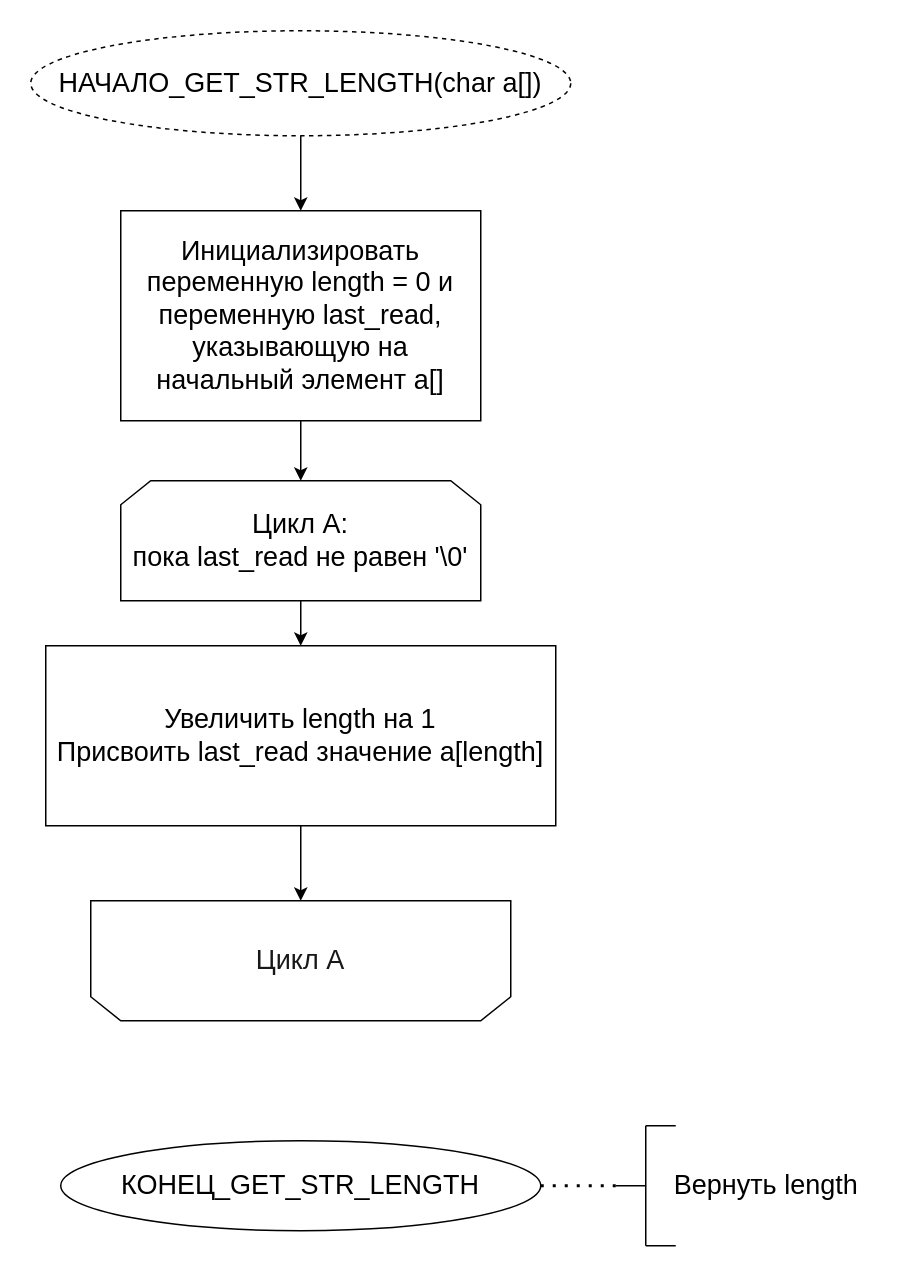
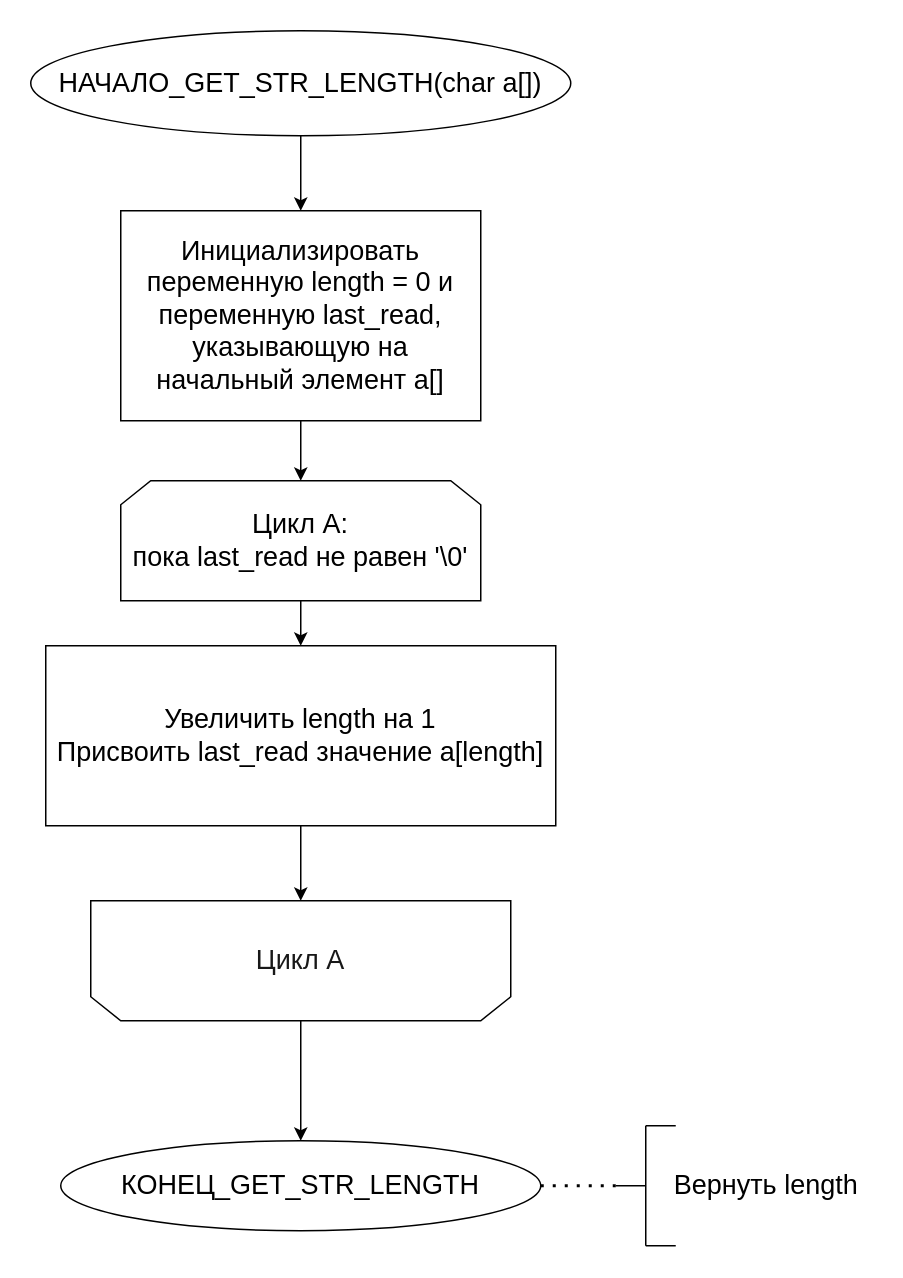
- <mxCell id="3" value="&lt;font style=&quot;font-size: 18px&quot;&gt;НАЧАЛО_GET_STR_LENGTH(char a[])&lt;/font&gt;" style="ellipse;whiteSpace=wrap;html=1;dashed=1;" vertex="1" parent="1"><mxGeometry x="20" y="20" width="360" height="70" as="geometry" /></mxCell>
+ <mxCell id="3" value="&lt;font style=&quot;font-size: 18px&quot;&gt;НАЧАЛО_GET_STR_LENGTH(char a[])&lt;/font&gt;" style="ellipse;whiteSpace=wrap;html=1;" vertex="1" parent="1"><mxGeometry x="20" y="20" width="360" height="70" as="geometry" /></mxCell>
+ <mxCell id="10" style="edgeStyle=orthogonalEdgeStyle;rounded=0;orthogonalLoop=1;jettySize=auto;html=1;entryX=0.5;entryY=0;entryDx=0;entryDy=0;fontSize=18;" edge="1" parent="1" source="11" target="12"><mxGeometry relative="1" as="geometry" /></mxCell>
